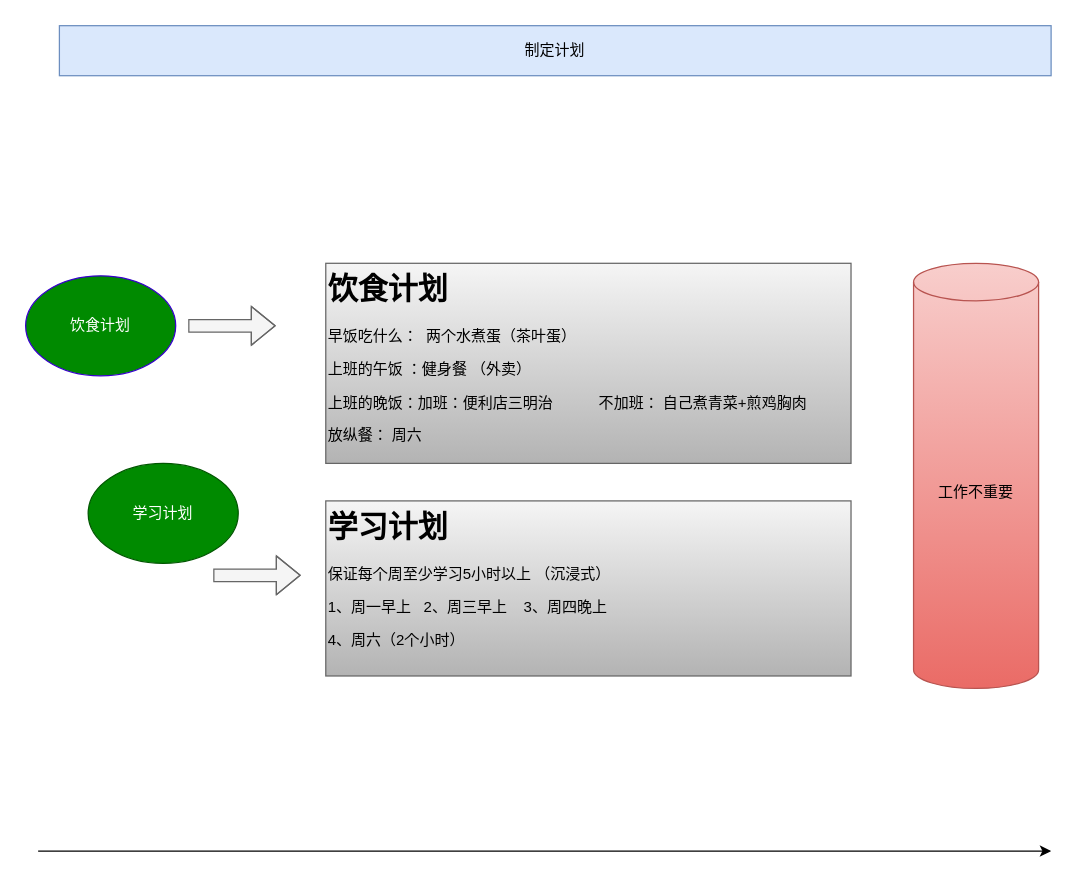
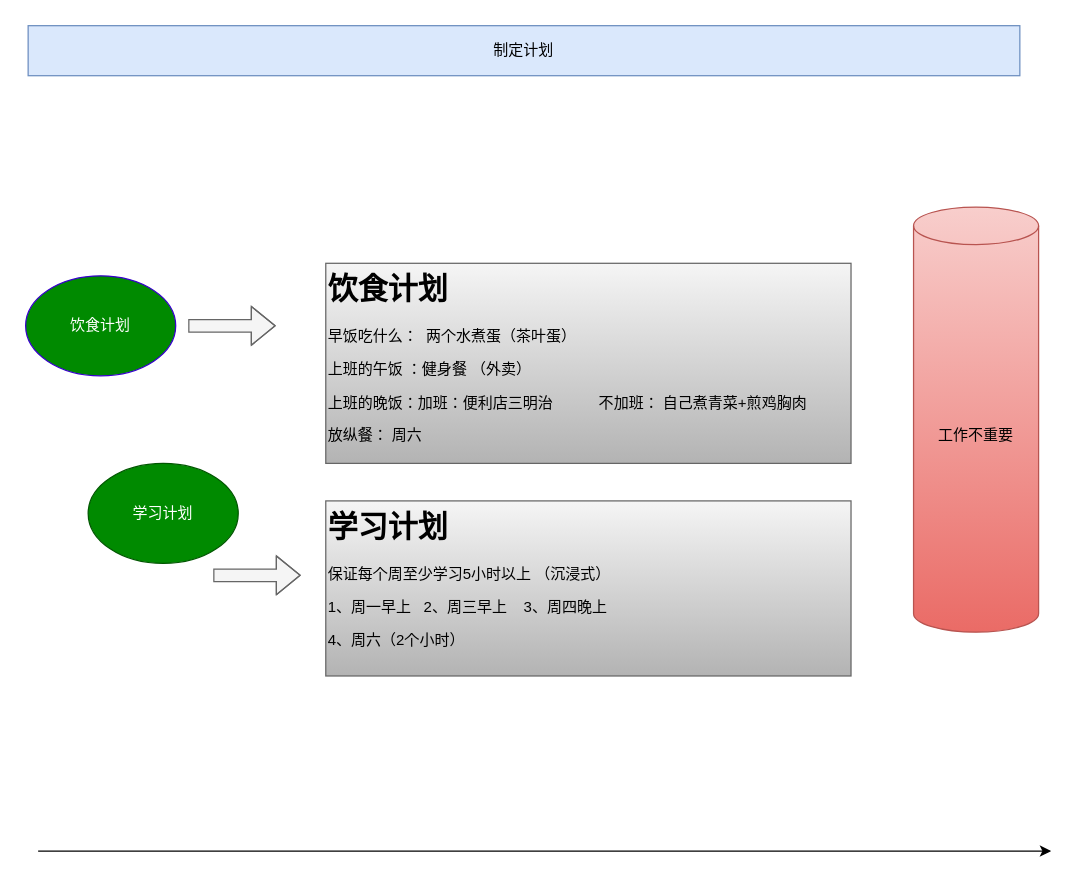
- <mxCell id="2" value="制定计划" style="rounded=0;whiteSpace=wrap;html=1;fillColor=#dae8fc;strokeColor=#6c8ebf;" vertex="1" parent="1"><mxGeometry x="47" y="20" width="793" height="40" as="geometry" /></mxCell>
+ <mxCell id="2" value="制定计划" style="rounded=0;whiteSpace=wrap;html=1;fillColor=#dae8fc;strokeColor=#6c8ebf;" vertex="1" parent="1"><mxGeometry x="22" y="20" width="793" height="40" as="geometry" /></mxCell>
- <mxCell id="9" value="工作不重要" style="shape=cylinder3;whiteSpace=wrap;html=1;boundedLbl=1;backgroundOutline=1;size=15;fillColor=#f8cecc;gradientColor=#ea6b66;strokeColor=#b85450;" vertex="1" parent="1"><mxGeometry x="730" y="210" width="100" height="340" as="geometry" /></mxCell>
+ <mxCell id="9" value="工作不重要" style="shape=cylinder3;whiteSpace=wrap;html=1;boundedLbl=1;backgroundOutline=1;size=15;fillColor=#f8cecc;gradientColor=#ea6b66;strokeColor=#b85450;" vertex="1" parent="1"><mxGeometry x="730" y="165" width="100" height="340" as="geometry" /></mxCell>
